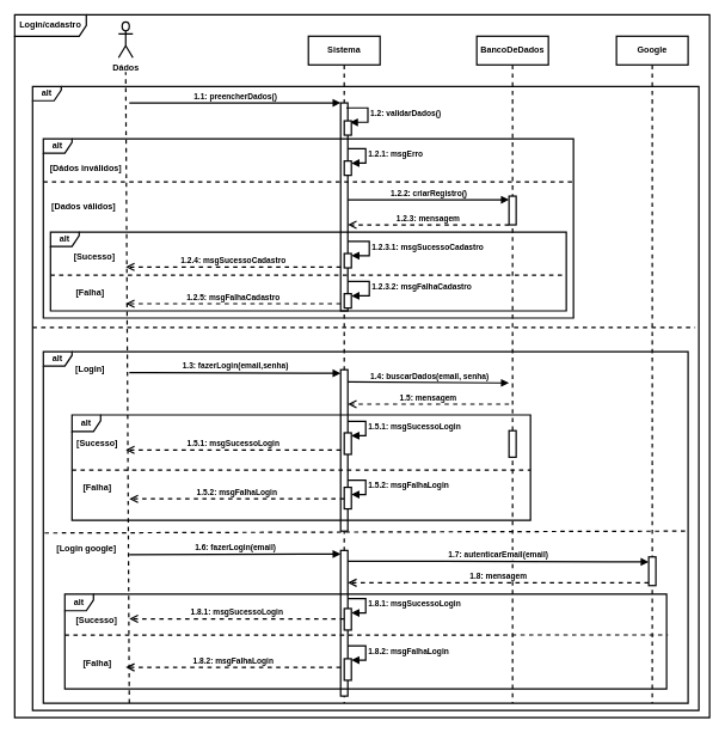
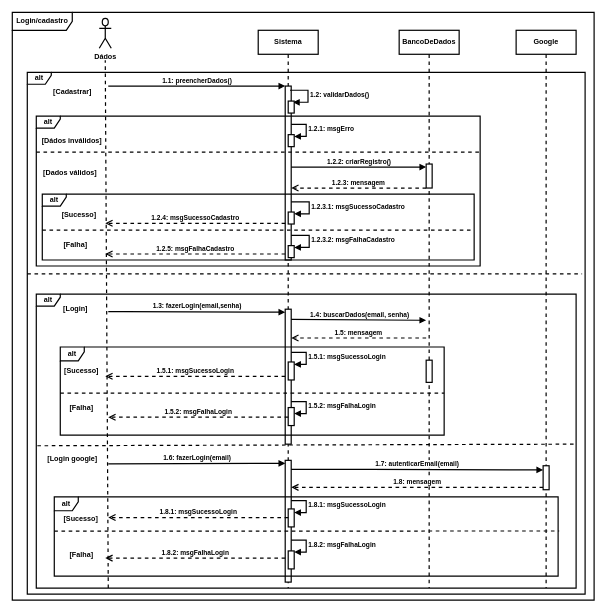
+ <mxCell id="61" value="[Cadastrar]" style="text;html=1;align=center;verticalAlign=middle;resizable=0;points=[];autosize=1;strokeColor=none;fillColor=none;strokeWidth=2;fontStyle=1" vertex="1" parent="1"><mxGeometry x="80" y="138" width="80" height="30" as="geometry" /></mxCell>
